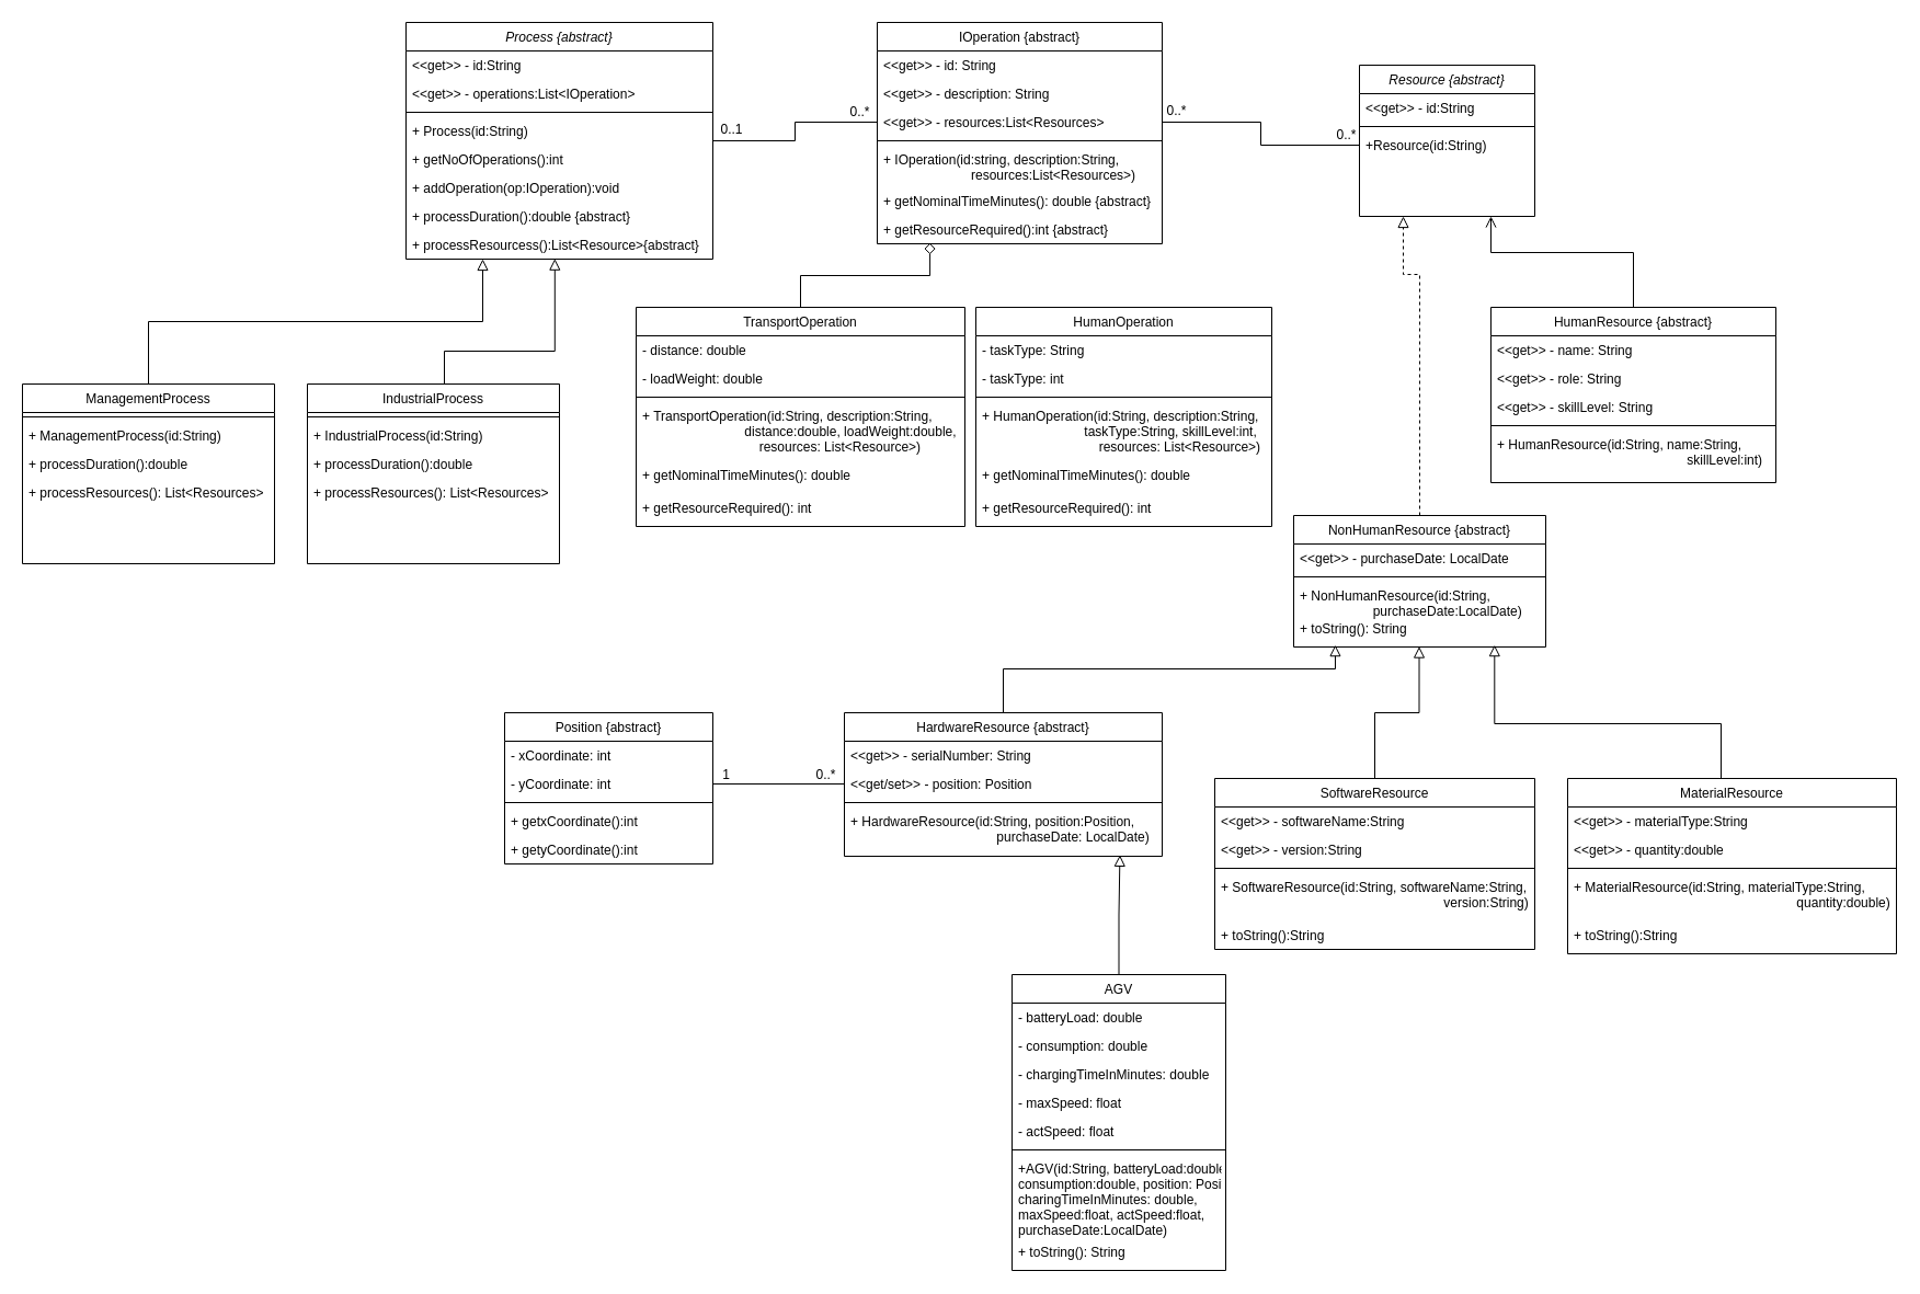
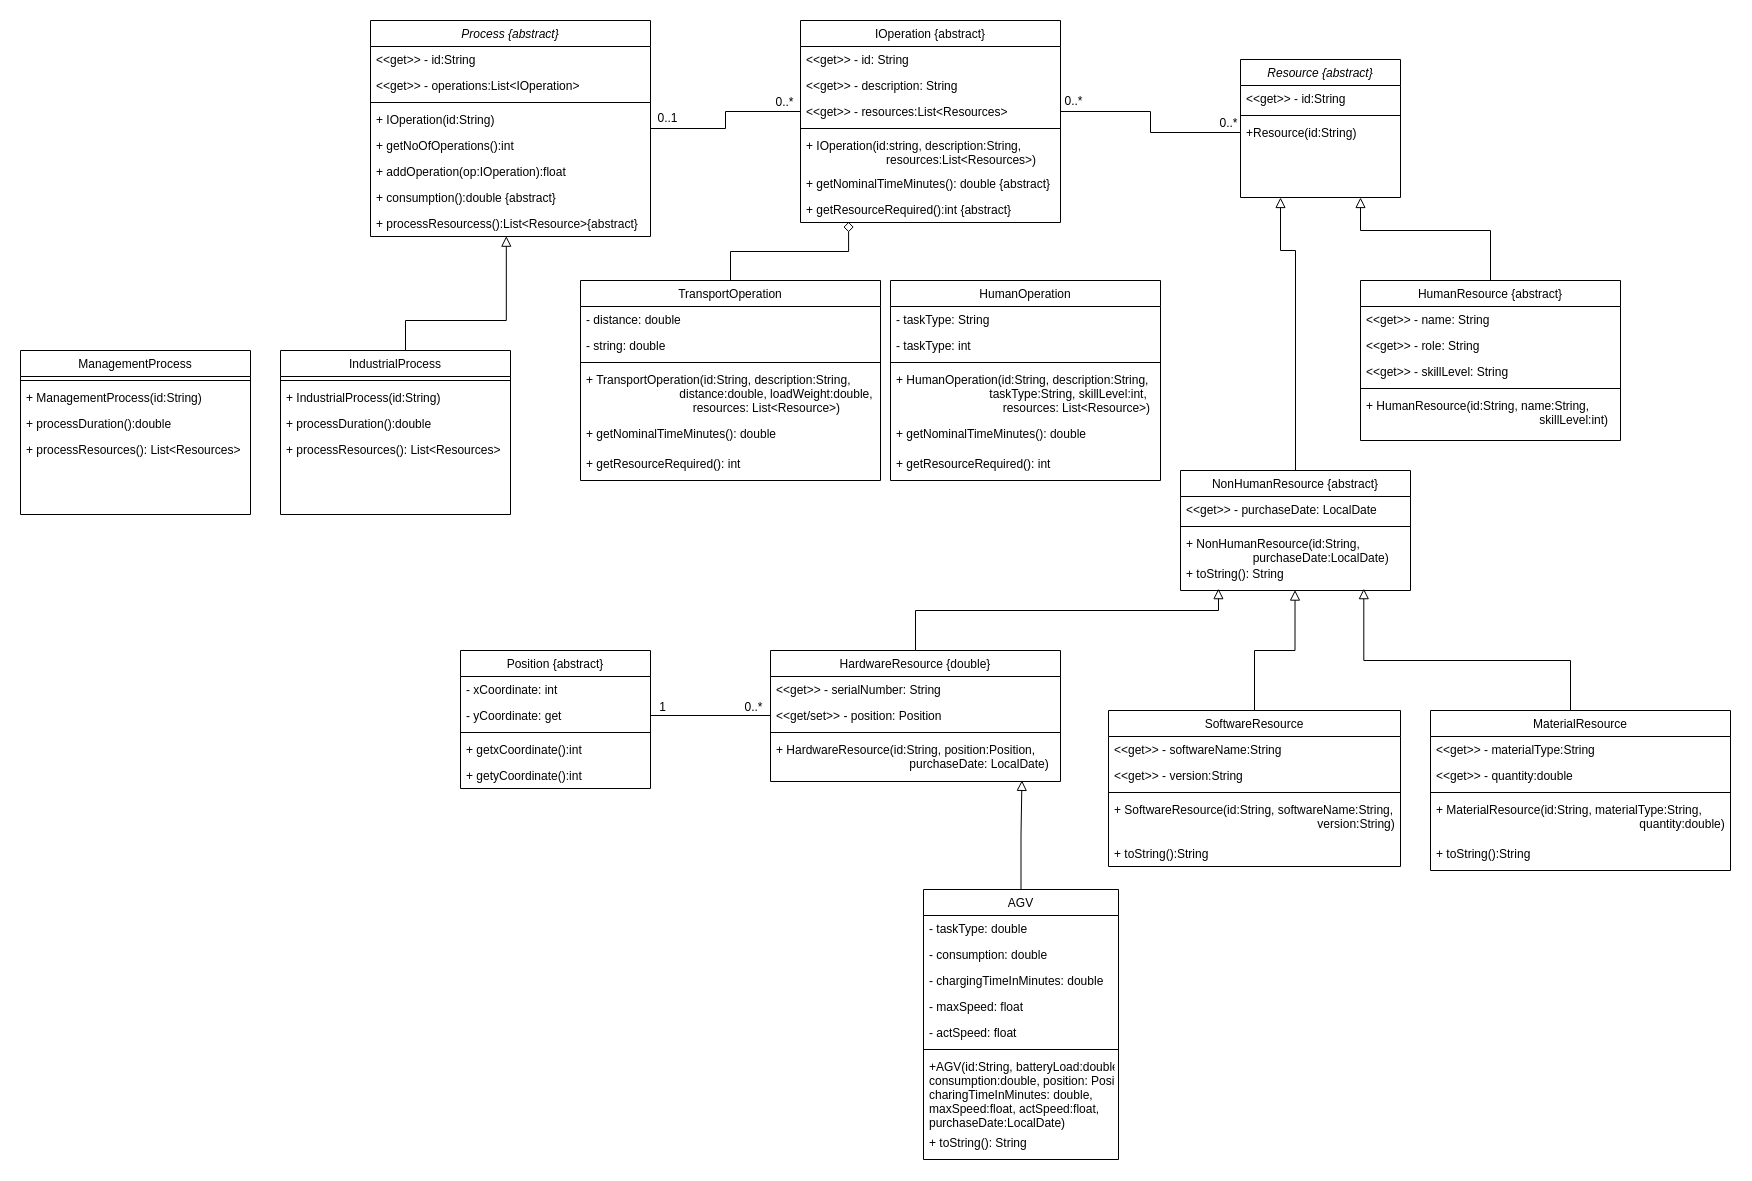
- <mxCell id="38" value="+ Process(id:String)" style="text;align=left;verticalAlign=top;spacingLeft=4;spacingRight=4;overflow=hidden;rotatable=0;points=[[0,0.5],[1,0.5]];portConstraint=eastwest;" parent="34" vertex="1"><mxGeometry y="86" width="280" height="26" as="geometry" /></mxCell>
+ <mxCell id="38" value="+ IOperation(id:String)" style="text;align=left;verticalAlign=top;spacingLeft=4;spacingRight=4;overflow=hidden;rotatable=0;points=[[0,0.5],[1,0.5]];portConstraint=eastwest;" parent="34" vertex="1"><mxGeometry y="86" width="280" height="26" as="geometry" /></mxCell>
- <mxCell id="40" value="+ addOperation(op:IOperation):void" style="text;align=left;verticalAlign=top;spacingLeft=4;spacingRight=4;overflow=hidden;rotatable=0;points=[[0,0.5],[1,0.5]];portConstraint=eastwest;" parent="34" vertex="1"><mxGeometry y="138" width="280" height="26" as="geometry" /></mxCell>
+ <mxCell id="40" value="+ addOperation(op:IOperation):float" style="text;align=left;verticalAlign=top;spacingLeft=4;spacingRight=4;overflow=hidden;rotatable=0;points=[[0,0.5],[1,0.5]];portConstraint=eastwest;" parent="34" vertex="1"><mxGeometry y="138" width="280" height="26" as="geometry" /></mxCell>
- <mxCell id="41" value="+ processDuration():double {abstract}" style="text;align=left;verticalAlign=top;spacingLeft=4;spacingRight=4;overflow=hidden;rotatable=0;points=[[0,0.5],[1,0.5]];portConstraint=eastwest;" parent="34" vertex="1"><mxGeometry y="164" width="280" height="26" as="geometry" /></mxCell>
+ <mxCell id="41" value="+ consumption():double {abstract}" style="text;align=left;verticalAlign=top;spacingLeft=4;spacingRight=4;overflow=hidden;rotatable=0;points=[[0,0.5],[1,0.5]];portConstraint=eastwest;" parent="34" vertex="1"><mxGeometry y="164" width="280" height="26" as="geometry" /></mxCell>
- <mxCell id="79" style="edgeStyle=orthogonalEdgeStyle;rounded=0;orthogonalLoop=1;jettySize=auto;html=1;exitX=0.5;exitY=0;exitDx=0;exitDy=0;fontSize=12;startSize=8;endSize=8;endArrow=open;endFill=0;entryX=0.75;entryY=1;entryDx=0;entryDy=0;" parent="1" source="73" target="2" edge="1"><mxGeometry relative="1" as="geometry"><mxPoint x="1520" y="160" as="targetPoint" /><Array as="points"><mxPoint x="1490" y="230" /><mxPoint x="1360" y="230" /></Array></mxGeometry></mxCell>
+ <mxCell id="79" style="edgeStyle=orthogonalEdgeStyle;rounded=0;orthogonalLoop=1;jettySize=auto;html=1;exitX=0.5;exitY=0;exitDx=0;exitDy=0;fontSize=12;startSize=8;endSize=8;endArrow=block;endFill=0;entryX=0.75;entryY=1;entryDx=0;entryDy=0;" parent="1" source="73" target="2" edge="1"><mxGeometry relative="1" as="geometry"><mxPoint x="1520" y="160" as="targetPoint" /><Array as="points"><mxPoint x="1490" y="230" /><mxPoint x="1360" y="230" /></Array></mxGeometry></mxCell>
- <mxCell id="61" style="edgeStyle=orthogonalEdgeStyle;rounded=0;orthogonalLoop=1;jettySize=auto;html=1;exitX=0.5;exitY=0;exitDx=0;exitDy=0;entryX=0.25;entryY=1;entryDx=0;entryDy=0;fontSize=12;startSize=8;endSize=8;endArrow=block;endFill=0;" parent="1" source="62" target="34" edge="1"><mxGeometry relative="1" as="geometry" /></mxCell>
- <mxCell id="80" style="edgeStyle=orthogonalEdgeStyle;rounded=0;orthogonalLoop=1;jettySize=auto;html=1;exitX=0.5;exitY=0;exitDx=0;exitDy=0;entryX=0.25;entryY=1;entryDx=0;entryDy=0;fontSize=12;startSize=8;endSize=8;endArrow=block;endFill=0;dashed=1;" parent="1" source="50" target="2" edge="1"><mxGeometry relative="1" as="geometry"><Array as="points"><mxPoint x="1295" y="250" /><mxPoint x="1280" y="250" /></Array></mxGeometry></mxCell>
+ <mxCell id="80" style="edgeStyle=orthogonalEdgeStyle;rounded=0;orthogonalLoop=1;jettySize=auto;html=1;exitX=0.5;exitY=0;exitDx=0;exitDy=0;entryX=0.25;entryY=1;entryDx=0;entryDy=0;fontSize=12;startSize=8;endSize=8;endArrow=block;endFill=0;" parent="1" source="50" target="2" edge="1"><mxGeometry relative="1" as="geometry"><Array as="points"><mxPoint x="1295" y="250" /><mxPoint x="1280" y="250" /></Array></mxGeometry></mxCell>
- <mxCell id="83" value="- loadWeight: double" style="text;align=left;verticalAlign=top;spacingLeft=4;spacingRight=4;overflow=hidden;rotatable=0;points=[[0,0.5],[1,0.5]];portConstraint=eastwest;" parent="81" vertex="1"><mxGeometry y="52" width="300" height="26" as="geometry" /></mxCell>
+ <mxCell id="83" value="- string: double" style="text;align=left;verticalAlign=top;spacingLeft=4;spacingRight=4;overflow=hidden;rotatable=0;points=[[0,0.5],[1,0.5]];portConstraint=eastwest;" parent="81" vertex="1"><mxGeometry y="52" width="300" height="26" as="geometry" /></mxCell>
- <mxCell id="56" value="HardwareResource {abstract}" style="swimlane;fontStyle=0;align=center;verticalAlign=top;childLayout=stackLayout;horizontal=1;startSize=26;horizontalStack=0;resizeParent=1;resizeLast=0;collapsible=1;marginBottom=0;rounded=0;shadow=0;strokeWidth=1;" parent="1" vertex="1"><mxGeometry x="770" y="650" width="290" height="131" as="geometry"><mxRectangle x="340" y="380" width="170" height="26" as="alternateBounds" /></mxGeometry></mxCell>
+ <mxCell id="56" value="HardwareResource {double}" style="swimlane;fontStyle=0;align=center;verticalAlign=top;childLayout=stackLayout;horizontal=1;startSize=26;horizontalStack=0;resizeParent=1;resizeLast=0;collapsible=1;marginBottom=0;rounded=0;shadow=0;strokeWidth=1;" parent="1" vertex="1"><mxGeometry x="770" y="650" width="290" height="131" as="geometry"><mxRectangle x="340" y="380" width="170" height="26" as="alternateBounds" /></mxGeometry></mxCell>
- <mxCell id="98" value="- yCoordinate: int" style="text;align=left;verticalAlign=top;spacingLeft=4;spacingRight=4;overflow=hidden;rotatable=0;points=[[0,0.5],[1,0.5]];portConstraint=eastwest;" parent="96" vertex="1"><mxGeometry y="52" width="190" height="26" as="geometry" /></mxCell>
+ <mxCell id="98" value="- yCoordinate: get" style="text;align=left;verticalAlign=top;spacingLeft=4;spacingRight=4;overflow=hidden;rotatable=0;points=[[0,0.5],[1,0.5]];portConstraint=eastwest;" parent="96" vertex="1"><mxGeometry y="52" width="190" height="26" as="geometry" /></mxCell>
- <mxCell id="23" value="- batteryLoad: double" style="text;align=left;verticalAlign=top;spacingLeft=4;spacingRight=4;overflow=hidden;rotatable=0;points=[[0,0.5],[1,0.5]];portConstraint=eastwest;" parent="22" vertex="1"><mxGeometry y="26" width="195" height="26" as="geometry" /></mxCell>
+ <mxCell id="23" value="- taskType: double" style="text;align=left;verticalAlign=top;spacingLeft=4;spacingRight=4;overflow=hidden;rotatable=0;points=[[0,0.5],[1,0.5]];portConstraint=eastwest;" parent="22" vertex="1"><mxGeometry y="26" width="195" height="26" as="geometry" /></mxCell>
